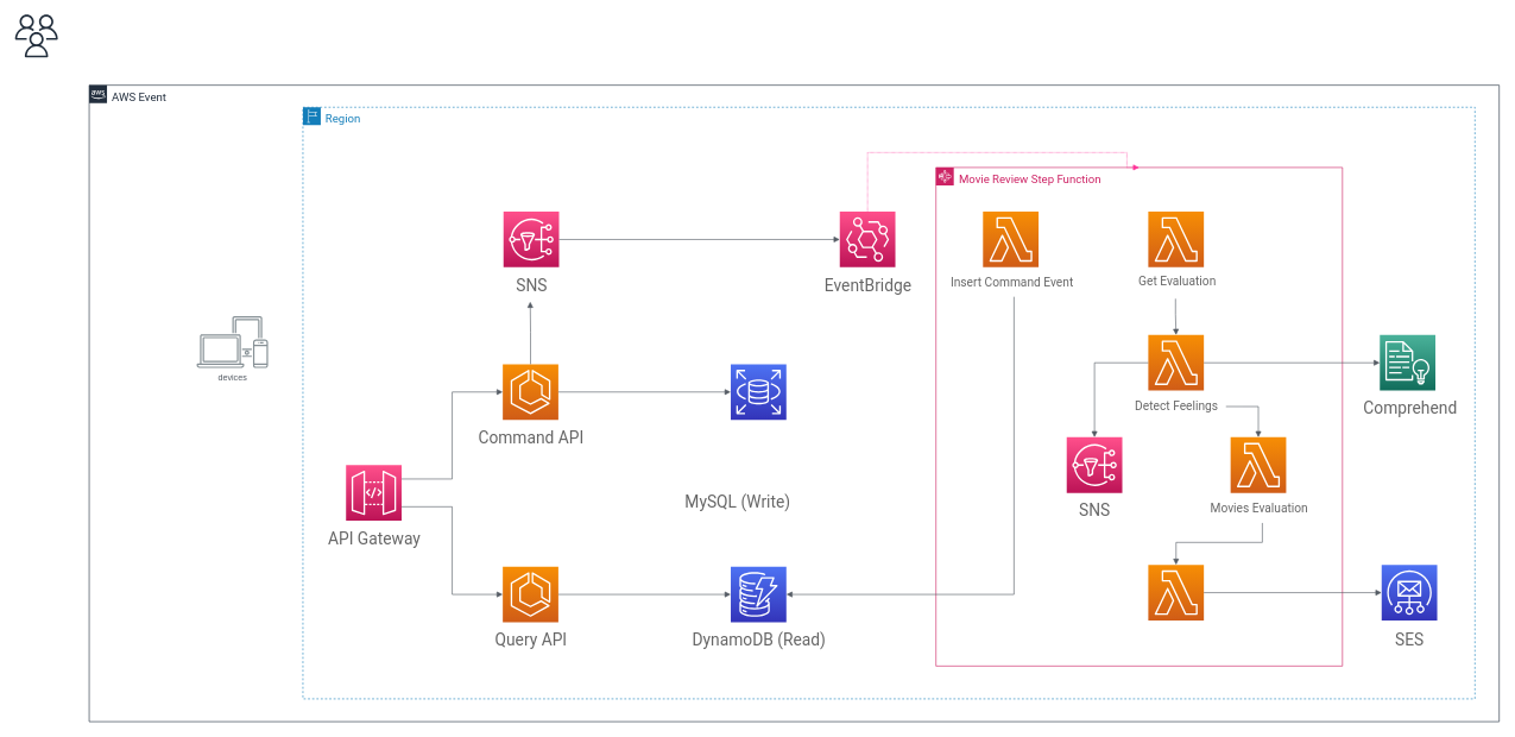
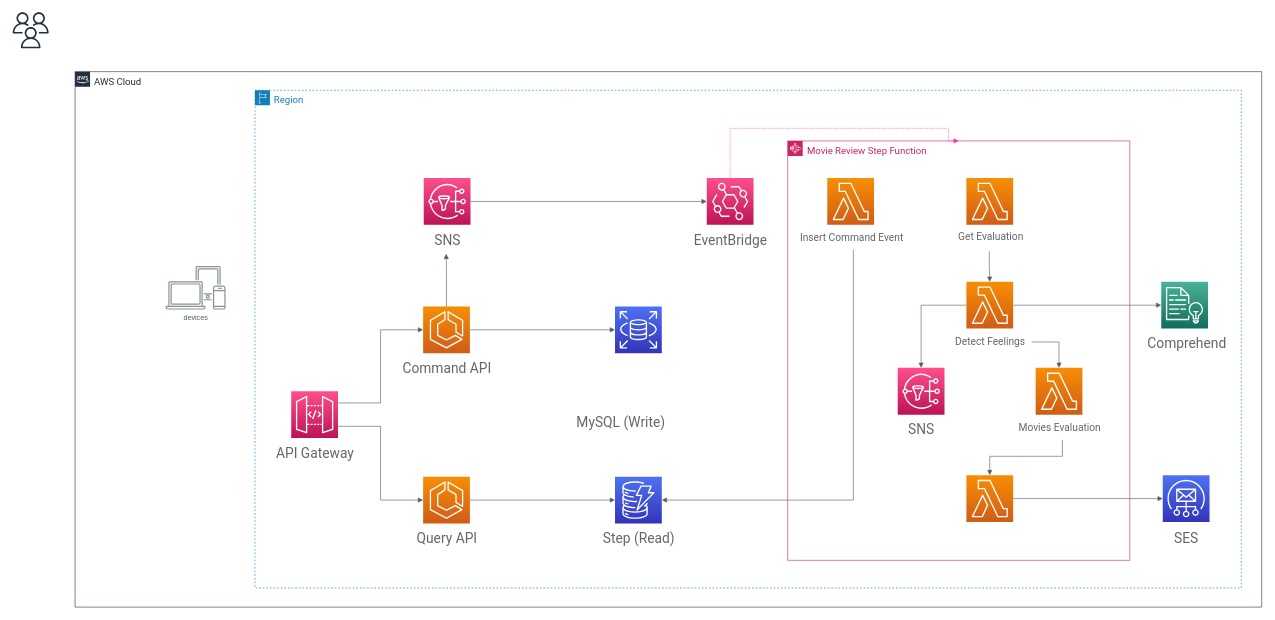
- <mxCell id="2" value="&lt;font style=&quot;font-size: 16px;&quot; data-font-src=&quot;https://fonts.googleapis.com/css?family=Roboto&quot; face=&quot;Roboto&quot;&gt;AWS Event&lt;/font&gt;" style="points=[[0,0],[0.25,0],[0.5,0],[0.75,0],[1,0],[1,0.25],[1,0.5],[1,0.75],[1,1],[0.75,1],[0.5,1],[0.25,1],[0,1],[0,0.75],[0,0.5],[0,0.25]];outlineConnect=0;gradientColor=none;html=1;whiteSpace=wrap;fontSize=12;fontStyle=0;container=1;pointerEvents=0;collapsible=0;recursiveResize=0;shape=mxgraph.aws4.group;grIcon=mxgraph.aws4.group_aws_cloud_alt;strokeColor=#232F3E;fillColor=none;verticalAlign=top;align=left;spacingLeft=30;fontColor=#232F3E;dashed=0;" parent="1" vertex="1"><mxGeometry x="124" y="119" width="1979" height="893" as="geometry" /></mxCell>
+ <mxCell id="2" value="&lt;font style=&quot;font-size: 16px;&quot; data-font-src=&quot;https://fonts.googleapis.com/css?family=Roboto&quot; face=&quot;Roboto&quot;&gt;AWS Cloud&lt;/font&gt;" style="points=[[0,0],[0.25,0],[0.5,0],[0.75,0],[1,0],[1,0.25],[1,0.5],[1,0.75],[1,1],[0.75,1],[0.5,1],[0.25,1],[0,1],[0,0.75],[0,0.5],[0,0.25]];outlineConnect=0;gradientColor=none;html=1;whiteSpace=wrap;fontSize=12;fontStyle=0;container=1;pointerEvents=0;collapsible=0;recursiveResize=0;shape=mxgraph.aws4.group;grIcon=mxgraph.aws4.group_aws_cloud_alt;strokeColor=#232F3E;fillColor=none;verticalAlign=top;align=left;spacingLeft=30;fontColor=#232F3E;dashed=0;" parent="1" vertex="1"><mxGeometry x="124" y="119" width="1979" height="893" as="geometry" /></mxCell>
- <mxCell id="25" value="&lt;font data-font-src=&quot;https://fonts.googleapis.com/css?family=Roboto&quot; style=&quot;font-size: 23px;&quot; face=&quot;Roboto&quot;&gt;DynamoDB (Read)&lt;/font&gt; " style="text;html=1;align=center;verticalAlign=middle;resizable=0;points=[];autosize=1;strokeColor=none;fillColor=none;fontStyle=0;fontColor=#666666;fontFamily=Comic Sans MS;" parent="2" vertex="1"><mxGeometry x="837.5" y="758.5" width="205" height="40" as="geometry" /></mxCell>
+ <mxCell id="25" value="&lt;font data-font-src=&quot;https://fonts.googleapis.com/css?family=Roboto&quot; style=&quot;font-size: 23px;&quot; face=&quot;Roboto&quot;&gt;Step (Read)&lt;/font&gt; " style="text;html=1;align=center;verticalAlign=middle;resizable=0;points=[];autosize=1;strokeColor=none;fillColor=none;fontStyle=0;fontColor=#666666;fontFamily=Comic Sans MS;" parent="2" vertex="1"><mxGeometry x="837.5" y="758.5" width="205" height="40" as="geometry" /></mxCell>
